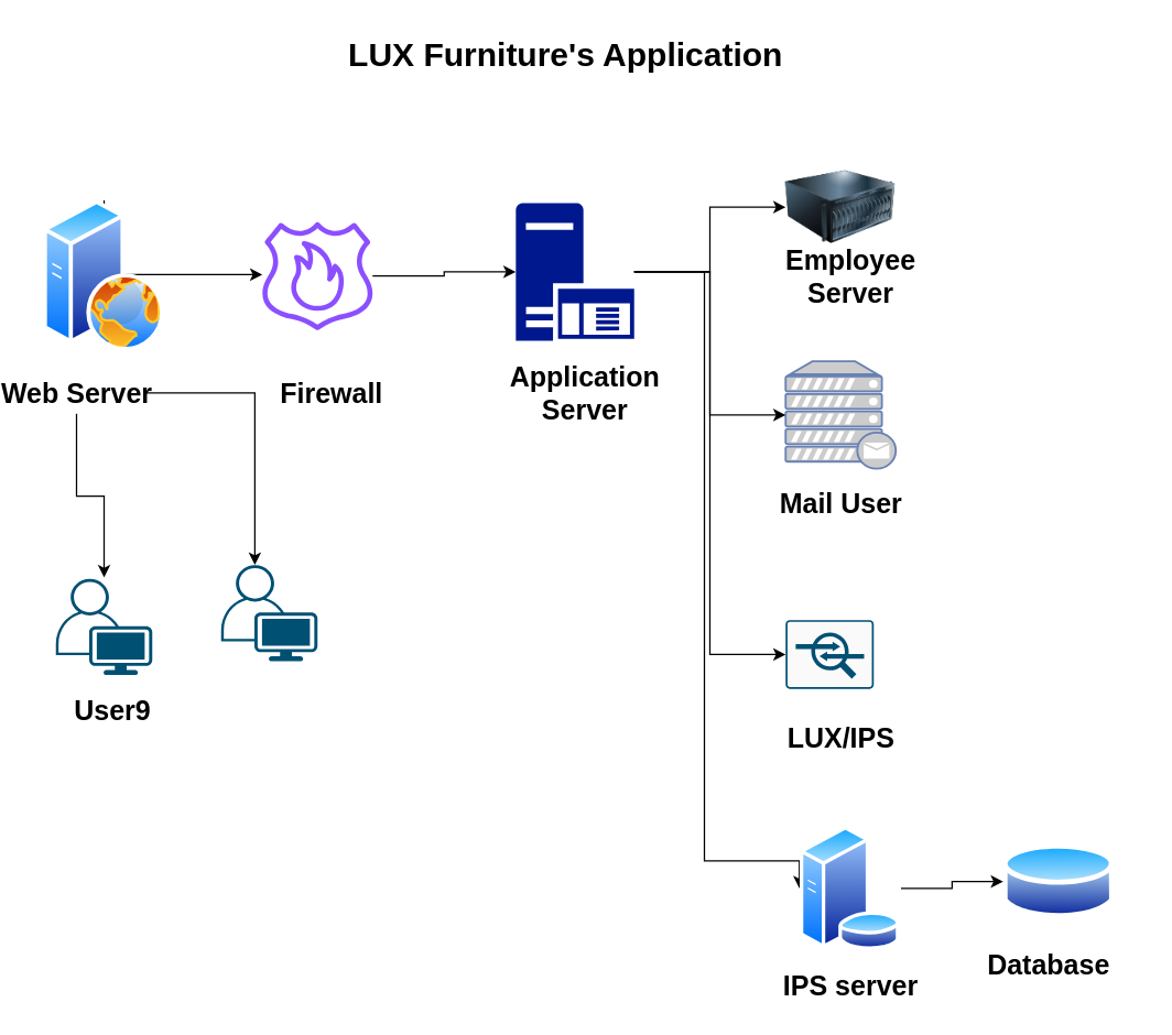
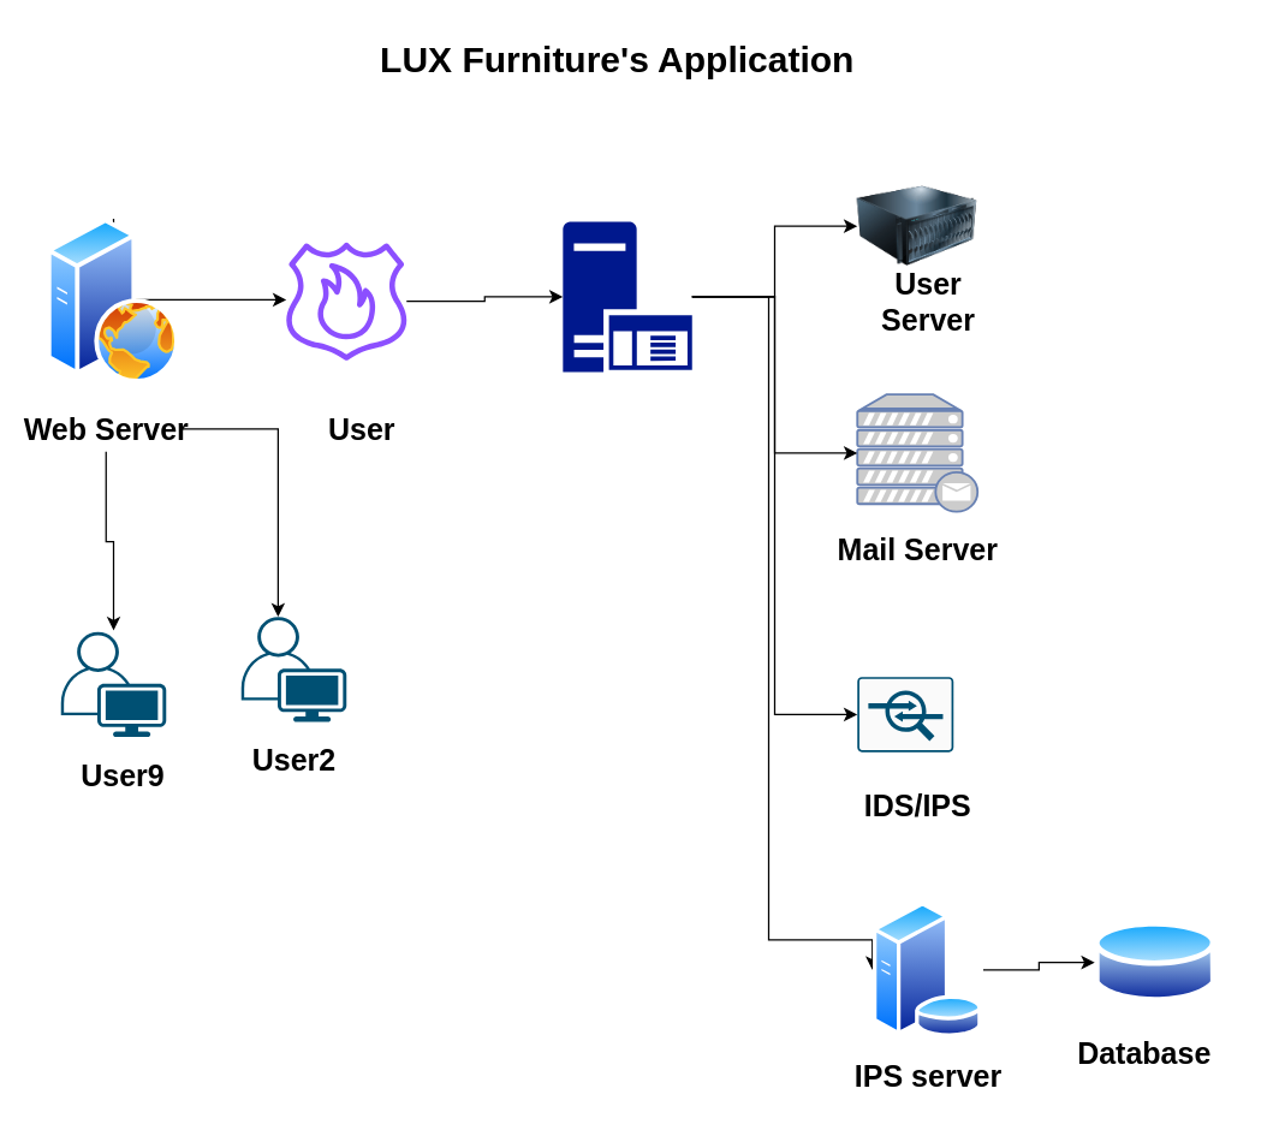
- <mxCell id="21" value="Employee&lt;br&gt;Server" style="text;strokeColor=none;fillColor=none;html=1;fontSize=20;fontStyle=1;verticalAlign=middle;align=center;" vertex="1" parent="1"><mxGeometry x="566.9" y="185" width="100" height="30" as="geometry" /></mxCell>
+ <mxCell id="21" value="User&lt;br&gt;Server" style="text;strokeColor=none;fillColor=none;html=1;fontSize=20;fontStyle=1;verticalAlign=middle;align=center;" vertex="1" parent="1"><mxGeometry x="566.9" y="185" width="100" height="30" as="geometry" /></mxCell>
- <mxCell id="18" value="Web Server" style="text;strokeColor=none;fillColor=none;html=1;fontSize=20;fontStyle=1;verticalAlign=middle;align=center;" vertex="1" parent="1"><mxGeometry x="5" y="270" width="100" height="30" as="geometry" /></mxCell>
+ <mxCell id="18" value="Web Server" style="text;strokeColor=none;fillColor=none;html=1;fontSize=20;fontStyle=1;verticalAlign=middle;align=center;" vertex="1" parent="1"><mxGeometry x="20" y="270" width="100" height="30" as="geometry" /></mxCell>
- <mxCell id="19" value="Firewall" style="text;strokeColor=none;fillColor=none;html=1;fontSize=20;fontStyle=1;verticalAlign=middle;align=center;" vertex="1" parent="1"><mxGeometry x="190" y="270" width="100" height="30" as="geometry" /></mxCell>
+ <mxCell id="19" value="User" style="text;strokeColor=none;fillColor=none;html=1;fontSize=20;fontStyle=1;verticalAlign=middle;align=center;" vertex="1" parent="1"><mxGeometry x="190" y="270" width="100" height="30" as="geometry" /></mxCell>
- <mxCell id="20" value="Application&lt;br&gt;Server" style="text;strokeColor=none;fillColor=none;html=1;fontSize=20;fontStyle=1;verticalAlign=middle;align=center;" vertex="1" parent="1"><mxGeometry x="374" y="270" width="100" height="30" as="geometry" /></mxCell>
- <mxCell id="22" value="Mail User" style="text;strokeColor=none;fillColor=none;html=1;fontSize=20;fontStyle=1;verticalAlign=middle;align=center;" vertex="1" parent="1"><mxGeometry x="560" y="350" width="100" height="30" as="geometry" /></mxCell>
+ <mxCell id="22" value="Mail Server" style="text;strokeColor=none;fillColor=none;html=1;fontSize=20;fontStyle=1;verticalAlign=middle;align=center;" vertex="1" parent="1"><mxGeometry x="560" y="350" width="100" height="30" as="geometry" /></mxCell>
+ <mxCell id="31" value="User2" style="text;strokeColor=none;fillColor=none;html=1;fontSize=20;fontStyle=1;verticalAlign=middle;align=center;" vertex="1" parent="1"><mxGeometry x="145" y="490" width="100" height="30" as="geometry" /></mxCell>
- <mxCell id="23" value="LUX/IPS" style="text;strokeColor=none;fillColor=none;html=1;fontSize=20;fontStyle=1;verticalAlign=middle;align=center;" vertex="1" parent="1"><mxGeometry x="560" y="520" width="100" height="30" as="geometry" /></mxCell>
+ <mxCell id="23" value="IDS/IPS" style="text;strokeColor=none;fillColor=none;html=1;fontSize=20;fontStyle=1;verticalAlign=middle;align=center;" vertex="1" parent="1"><mxGeometry x="560" y="520" width="100" height="30" as="geometry" /></mxCell>
